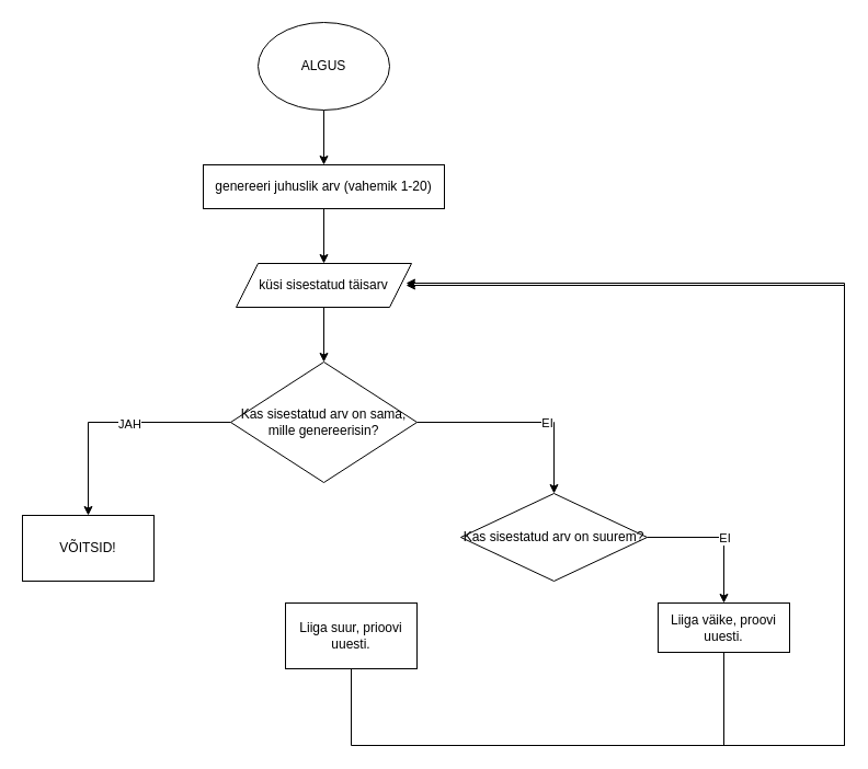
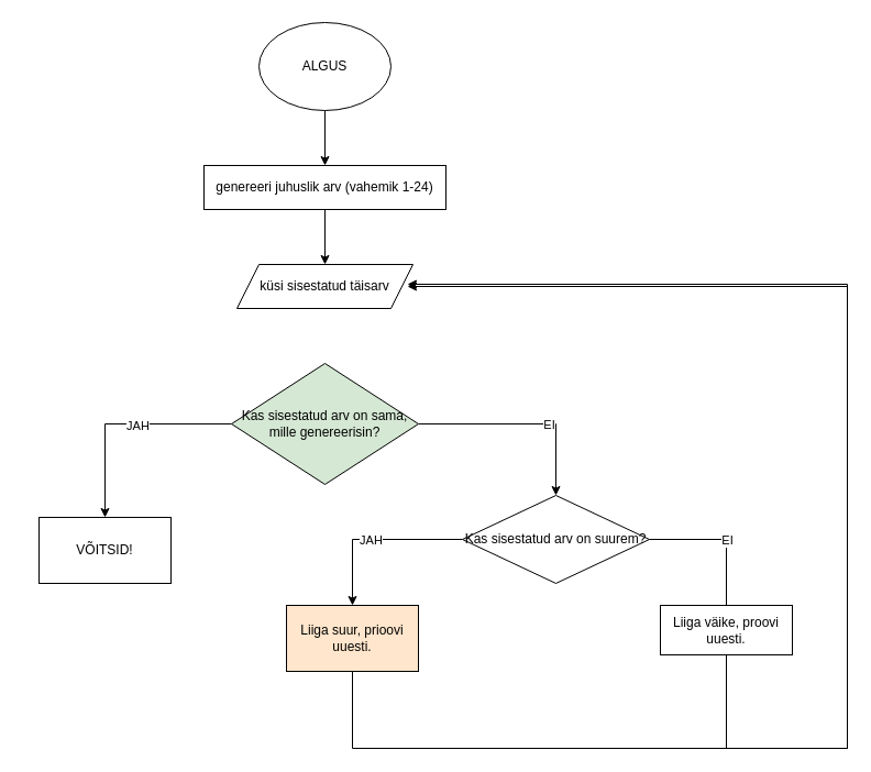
- <mxCell id="5" value="genereeri juhuslik arv (vahemik 1-20)" style="whiteSpace=wrap;html=1;" vertex="1" parent="1"><mxGeometry x="185" y="150" width="220" height="40" as="geometry" /></mxCell>
+ <mxCell id="5" value="genereeri juhuslik arv (vahemik 1-24)" style="whiteSpace=wrap;html=1;" vertex="1" parent="1"><mxGeometry x="185" y="150" width="220" height="40" as="geometry" /></mxCell>
- <mxCell id="6" value="" style="edgeStyle=orthogonalEdgeStyle;rounded=0;orthogonalLoop=1;jettySize=auto;html=1;" edge="1" parent="1" source="7" target="12"><mxGeometry relative="1" as="geometry" /></mxCell>
- <mxCell id="12" value="Kas sisestatud arv on sama, mille genereerisin?" style="rhombus;whiteSpace=wrap;html=1;" vertex="1" parent="1"><mxGeometry x="210" y="330" width="170" height="110" as="geometry" /></mxCell>
+ <mxCell id="12" value="Kas sisestatud arv on sama, mille genereerisin?" style="rhombus;whiteSpace=wrap;html=1;fillColor=#d5e8d4;" vertex="1" parent="1"><mxGeometry x="210" y="330" width="170" height="110" as="geometry" /></mxCell>
+ <mxCell id="14" value="" style="edgeStyle=orthogonalEdgeStyle;rounded=0;orthogonalLoop=1;jettySize=auto;html=1;" edge="1" parent="1" source="18" target="20"><mxGeometry relative="1" as="geometry" /></mxCell>
+ <mxCell id="15" value="JAH" style="edgeLabel;html=1;align=center;verticalAlign=middle;resizable=0;points=[];" vertex="1" connectable="0" parent="14"><mxGeometry x="-0.061" y="3" relative="1" as="geometry"><mxPoint x="-9" y="-3" as="offset" /></mxGeometry></mxCell>
- <mxCell id="13" value="VÕITSID!" style="rounded=0;whiteSpace=wrap;html=1;" vertex="1" parent="1"><mxGeometry x="20" y="470" width="120" height="60" as="geometry" /></mxCell>
+ <mxCell id="13" value="VÕITSID!" style="rounded=0;whiteSpace=wrap;html=1;" vertex="1" parent="1"><mxGeometry x="35" y="470" width="120" height="60" as="geometry" /></mxCell>
- <mxCell id="16" value="" style="edgeStyle=orthogonalEdgeStyle;rounded=0;orthogonalLoop=1;jettySize=auto;html=1;" edge="1" parent="1" source="18" target="22"><mxGeometry relative="1" as="geometry" /></mxCell>
+ <mxCell id="16" value="" style="edgeStyle=orthogonalEdgeStyle;rounded=0;orthogonalLoop=1;jettySize=auto;html=1;endArrow=none;" edge="1" parent="1" source="18" target="22"><mxGeometry relative="1" as="geometry" /></mxCell>
- <mxCell id="20" value="Liiga suur, prioovi uuesti." style="whiteSpace=wrap;html=1;" vertex="1" parent="1"><mxGeometry x="260" y="550" width="120" height="60" as="geometry" /></mxCell>
+ <mxCell id="20" value="Liiga suur, prioovi uuesti." style="whiteSpace=wrap;html=1;fillColor=#ffe6cc;" vertex="1" parent="1"><mxGeometry x="260" y="550" width="120" height="60" as="geometry" /></mxCell>
